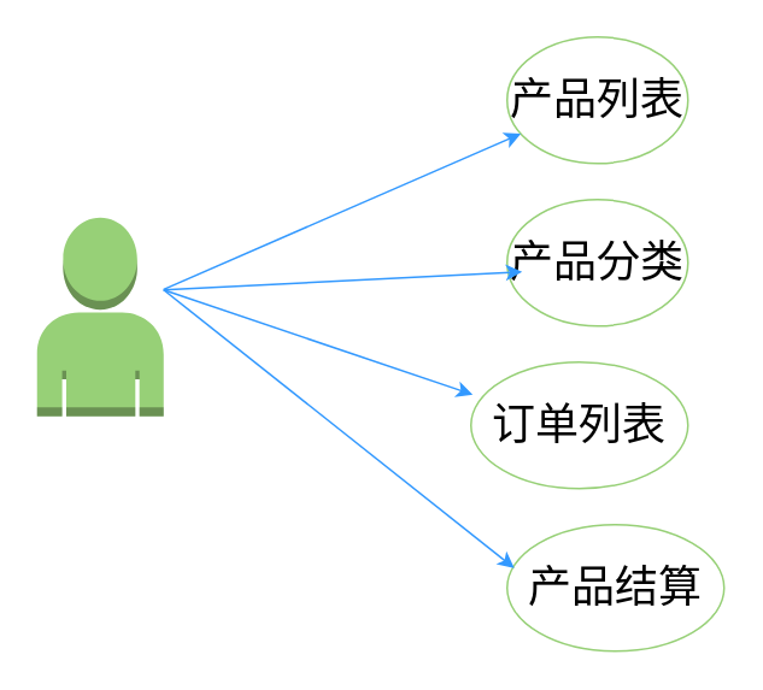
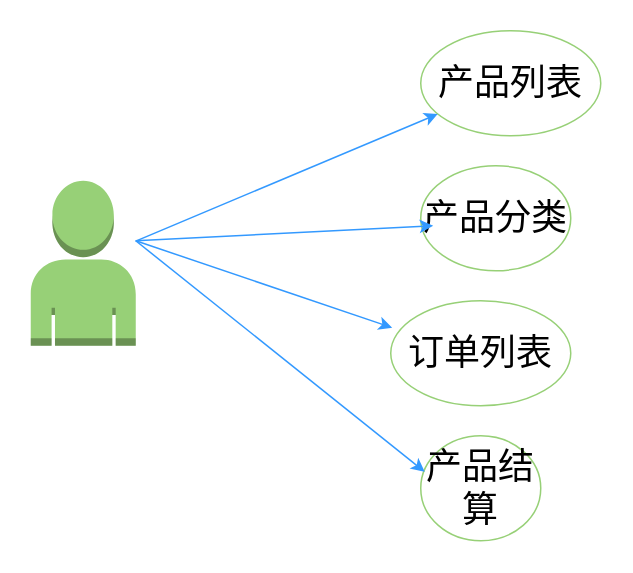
- <mxCell id="3" value="&lt;font style=&quot;font-size: 24px;&quot;&gt;产品列表&lt;/font&gt;" style="ellipse;whiteSpace=wrap;html=1;fillColor=none;strokeColor=#97D077;" vertex="1" parent="1"><mxGeometry x="280" y="20" width="100" height="70" as="geometry" /></mxCell>
+ <mxCell id="3" value="&lt;font style=&quot;font-size: 24px;&quot;&gt;产品列表&lt;/font&gt;" style="ellipse;whiteSpace=wrap;html=1;fillColor=none;strokeColor=#97D077;" vertex="1" parent="1"><mxGeometry x="280" y="20" width="120" height="70" as="geometry" /></mxCell>
- <mxCell id="6" value="&lt;font style=&quot;font-size: 24px;&quot;&gt;产品结算&lt;/font&gt;" style="ellipse;whiteSpace=wrap;html=1;fillColor=none;strokeColor=#97D077;" vertex="1" parent="1"><mxGeometry x="280" y="290" width="120" height="70" as="geometry" /></mxCell>
+ <mxCell id="6" value="&lt;font style=&quot;font-size: 24px;&quot;&gt;产品结算&lt;/font&gt;" style="ellipse;whiteSpace=wrap;html=1;fillColor=none;strokeColor=#97D077;" vertex="1" parent="1"><mxGeometry x="280" y="290" width="80" height="70" as="geometry" /></mxCell>
